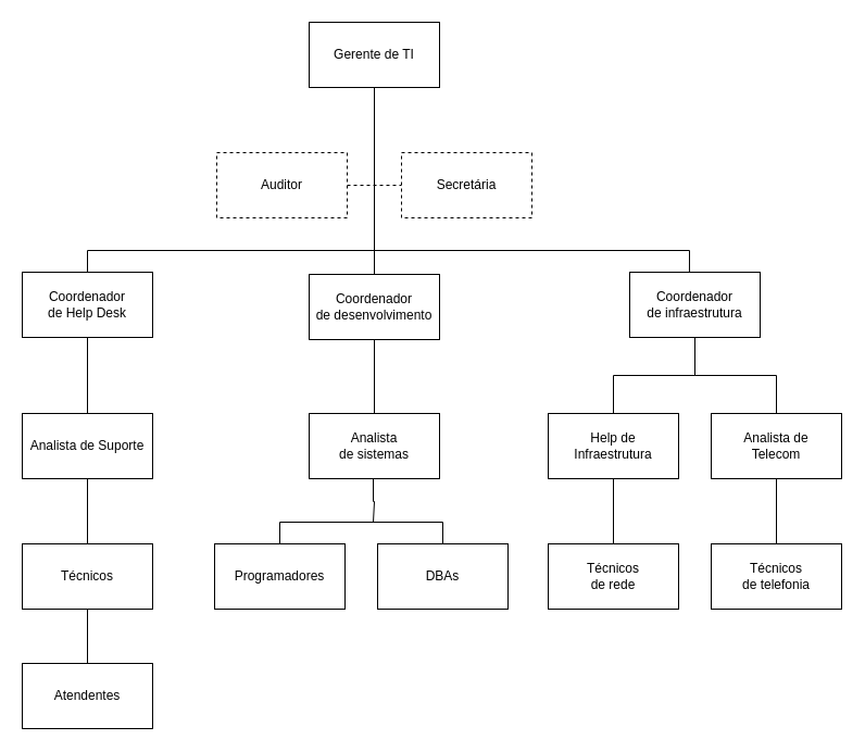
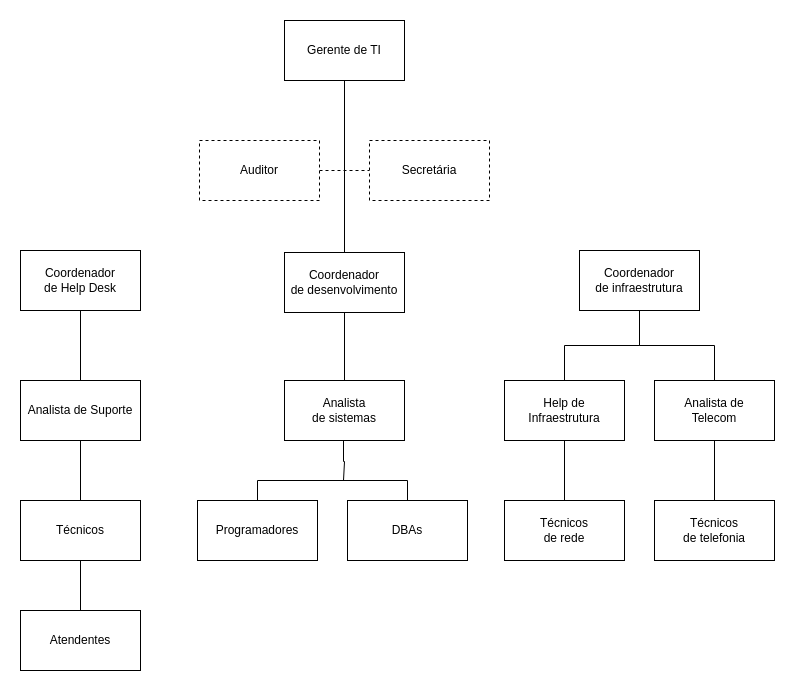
- <mxCell id="7" style="edgeStyle=orthogonalEdgeStyle;rounded=0;orthogonalLoop=1;jettySize=auto;html=1;entryX=0.458;entryY=0;entryDx=0;entryDy=0;entryPerimeter=0;endArrow=none;endFill=0;" edge="1" parent="1" source="9" target="14"><mxGeometry relative="1" as="geometry"><Array as="points"><mxPoint x="80" y="230" /><mxPoint x="634" y="230" /></Array></mxGeometry></mxCell>
